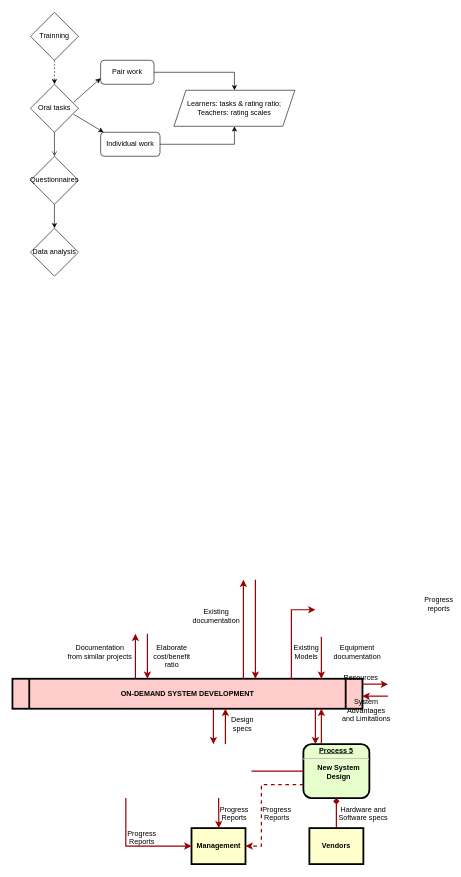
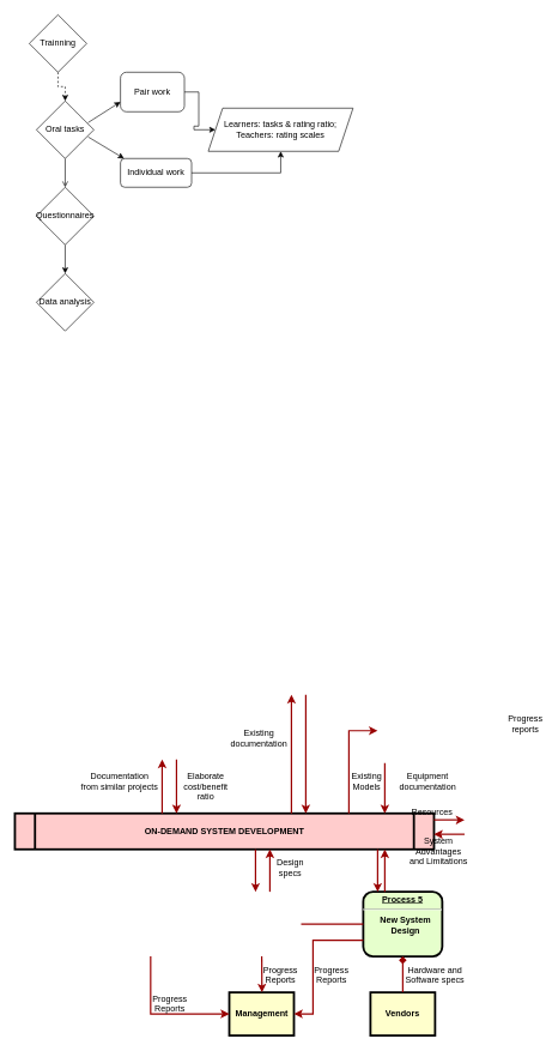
- <mxCell id="37" value="Trainning" style="rhombus;whiteSpace=wrap;html=1;" vertex="1" parent="1"><mxGeometry x="50" y="20" width="80" height="80" as="geometry" /></mxCell>
+ <mxCell id="37" value="Trainning" style="rhombus;whiteSpace=wrap;html=1;" vertex="1" parent="1"><mxGeometry x="40" y="20" width="80" height="80" as="geometry" /></mxCell>
- <mxCell id="44" value="Pair work" style="rounded=1;whiteSpace=wrap;html=1;" vertex="1" parent="1"><mxGeometry x="167" y="100" width="89" height="40" as="geometry" /></mxCell>
+ <mxCell id="44" value="Pair work" style="rounded=1;whiteSpace=wrap;html=1;" vertex="1" parent="1"><mxGeometry x="167" y="100" width="89" height="55" as="geometry" /></mxCell>
- <mxCell id="27" value="" style="edgeStyle=elbowEdgeStyle;elbow=horizontal;exitX=0;exitY=0.75;strokeColor=#990000;strokeWidth=2;rounded=0;dashed=1;" edge="1" parent="1" source="3" target="4"><mxGeometry width="100" height="100" relative="1" as="geometry"><mxPoint x="385" y="1460" as="sourcePoint" /><mxPoint x="485" y="1360" as="targetPoint" /><Array as="points"><mxPoint x="435" y="1360" /></Array></mxGeometry></mxCell>
+ <mxCell id="27" value="" style="edgeStyle=elbowEdgeStyle;elbow=horizontal;exitX=0;exitY=0.75;strokeColor=#990000;strokeWidth=2;rounded=0;" edge="1" parent="1" source="3" target="4"><mxGeometry width="100" height="100" relative="1" as="geometry"><mxPoint x="385" y="1460" as="sourcePoint" /><mxPoint x="485" y="1360" as="targetPoint" /><Array as="points"><mxPoint x="435" y="1360" /></Array></mxGeometry></mxCell>
